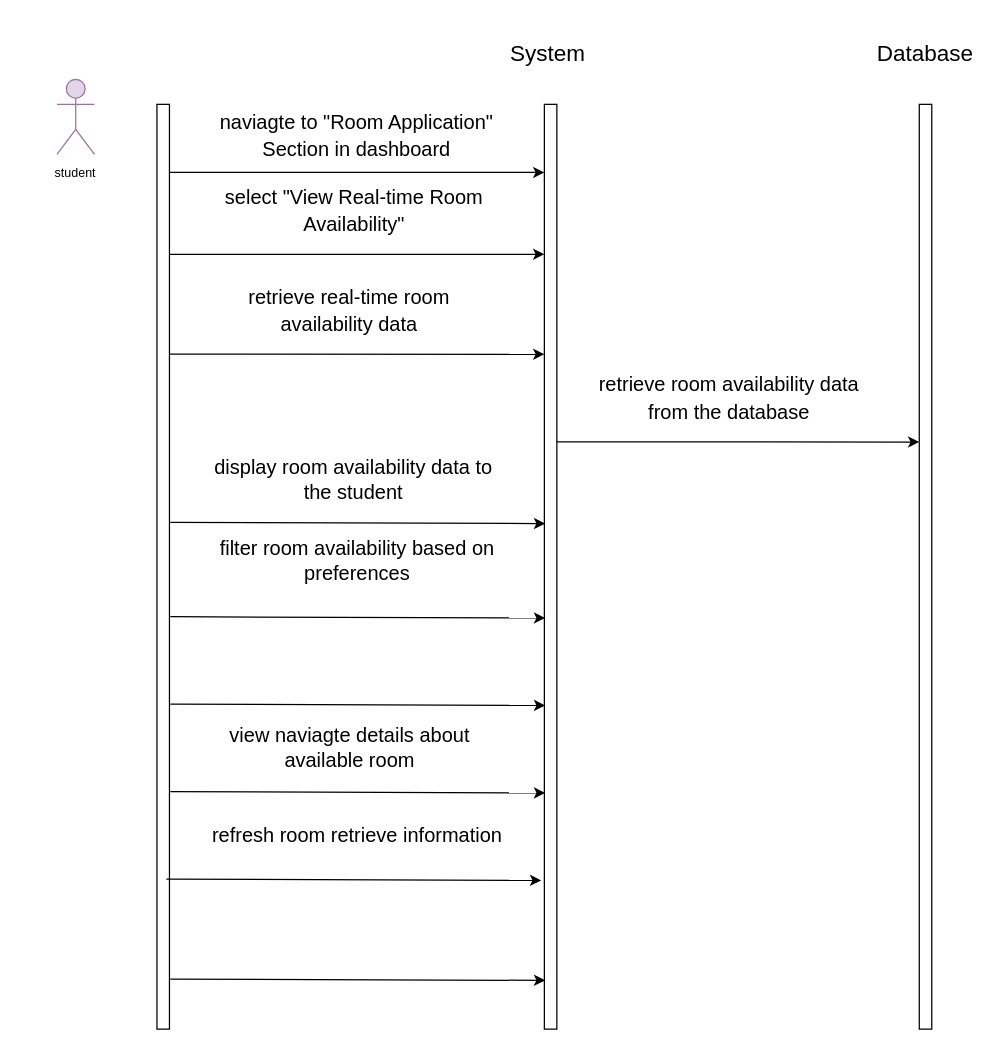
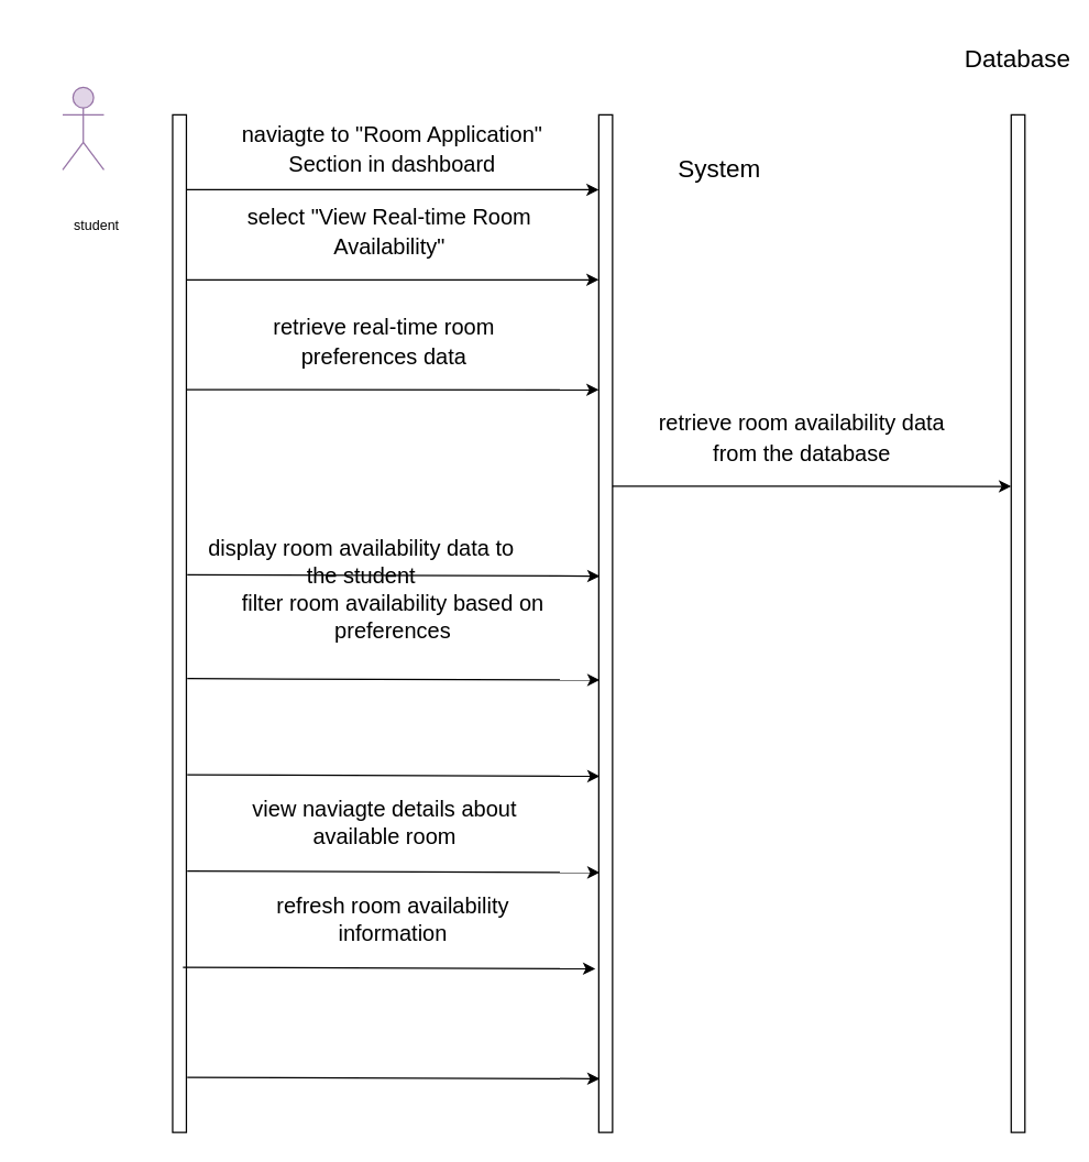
- <mxCell id="7" value="&lt;font style=&quot;font-size: 18px;&quot;&gt;System&amp;nbsp;&lt;/font&gt;" style="text;html=1;strokeColor=none;fillColor=none;align=center;verticalAlign=middle;whiteSpace=wrap;rounded=0;fontSize=10;" parent="1" vertex="1"><mxGeometry x="397.5" y="20.5" width="85" height="45" as="geometry" /></mxCell>
+ <mxCell id="7" value="&lt;font style=&quot;font-size: 18px;&quot;&gt;System&amp;nbsp;&lt;/font&gt;" style="text;html=1;strokeColor=none;fillColor=none;align=center;verticalAlign=middle;whiteSpace=wrap;rounded=0;fontSize=10;" parent="1" vertex="1"><mxGeometry x="482.5" y="100.5" width="85" height="45" as="geometry" /></mxCell>
- <mxCell id="4" value="student" style="text;html=1;align=center;verticalAlign=middle;whiteSpace=wrap;rounded=0;fontSize=10;" parent="1" vertex="1"><mxGeometry x="20" y="123" width="80" height="30" as="geometry" /></mxCell>
+ <mxCell id="4" value="student" style="text;html=1;align=center;verticalAlign=middle;whiteSpace=wrap;rounded=0;fontSize=10;" parent="1" vertex="1"><mxGeometry x="30" y="148" width="80" height="30" as="geometry" /></mxCell>
- <mxCell id="12" value="&lt;span style=&quot;font-size: 16px;&quot;&gt;retrieve real-time room availability data&lt;/span&gt;" style="text;html=1;strokeColor=none;fillColor=none;align=center;verticalAlign=middle;whiteSpace=wrap;rounded=0;fontSize=18;" parent="1" vertex="1"><mxGeometry x="171.25" y="233" width="216.25" height="30" as="geometry" /></mxCell>
+ <mxCell id="12" value="&lt;span style=&quot;font-size: 16px;&quot;&gt;retrieve real-time room preferences data&lt;/span&gt;" style="text;html=1;strokeColor=none;fillColor=none;align=center;verticalAlign=middle;whiteSpace=wrap;rounded=0;fontSize=18;" parent="1" vertex="1"><mxGeometry x="171.25" y="233" width="216.25" height="30" as="geometry" /></mxCell>
- <mxCell id="13" value="display room availability data to the student" style="text;html=1;align=center;verticalAlign=middle;whiteSpace=wrap;rounded=0;fontSize=16;" parent="1" vertex="1"><mxGeometry x="161.25" y="368" width="242.5" height="30" as="geometry" /></mxCell>
+ <mxCell id="13" value="display room availability data to the student" style="text;html=1;align=center;verticalAlign=middle;whiteSpace=wrap;rounded=0;fontSize=16;" parent="1" vertex="1"><mxGeometry x="141.25" y="393" width="242.5" height="30" as="geometry" /></mxCell>
- <mxCell id="22" value="refresh room retrieve information" style="text;html=1;strokeColor=none;fillColor=none;align=center;verticalAlign=middle;whiteSpace=wrap;rounded=0;fontSize=16;" parent="1" vertex="1"><mxGeometry x="163.75" y="653" width="242.5" height="30" as="geometry" /></mxCell>
+ <mxCell id="22" value="refresh room availability information" style="text;html=1;strokeColor=none;fillColor=none;align=center;verticalAlign=middle;whiteSpace=wrap;rounded=0;fontSize=16;" parent="1" vertex="1"><mxGeometry x="163.75" y="653" width="242.5" height="30" as="geometry" /></mxCell>
